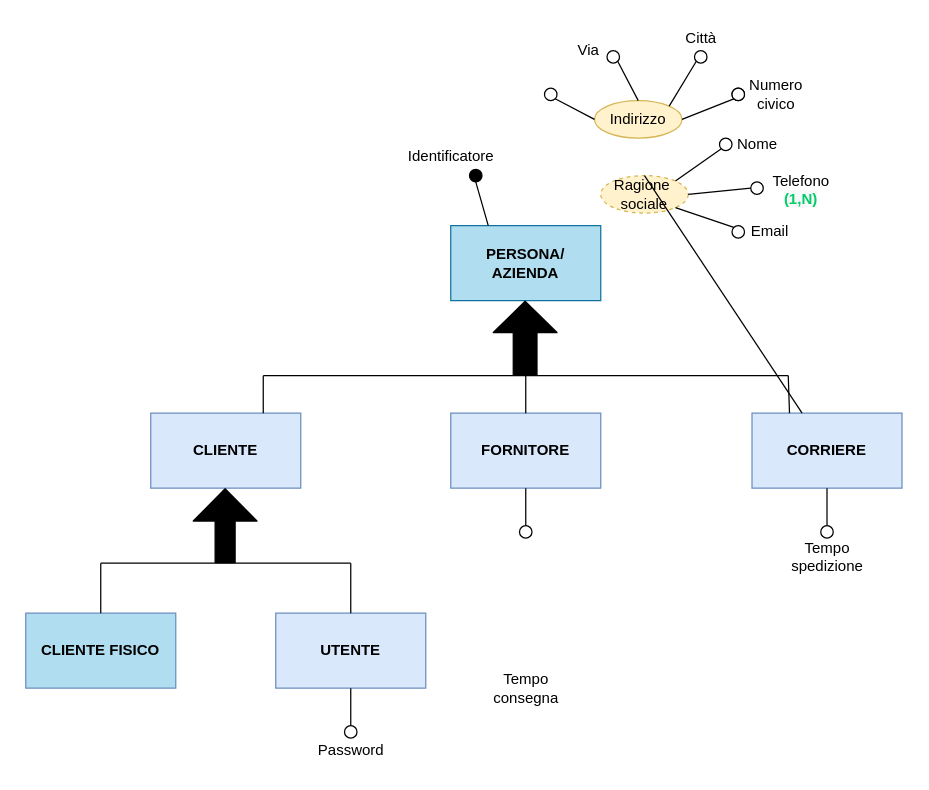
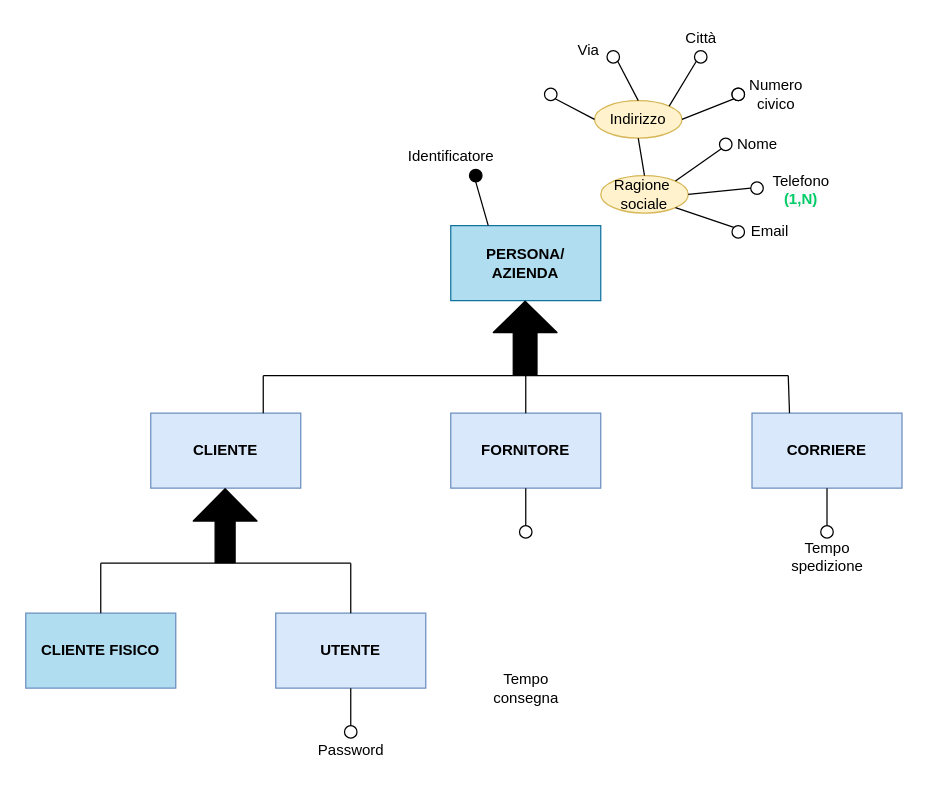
- <mxCell id="22" value="Ragione&amp;nbsp;&lt;br&gt;sociale" style="ellipse;whiteSpace=wrap;html=1;align=center;fontSize=12;fillColor=#fff2cc;strokeColor=#d6b656;dashed=1;" parent="1" vertex="1"><mxGeometry x="480" y="140" width="70" height="30" as="geometry" /></mxCell>
+ <mxCell id="22" value="Ragione&amp;nbsp;&lt;br&gt;sociale" style="ellipse;whiteSpace=wrap;html=1;align=center;fontSize=12;fillColor=#fff2cc;strokeColor=#d6b656;" parent="1" vertex="1"><mxGeometry x="480" y="140" width="70" height="30" as="geometry" /></mxCell>
- <mxCell id="26" value="" style="endArrow=none;html=1;rounded=0;exitX=0.5;exitY=0;exitDx=0;exitDy=0;" parent="1" source="22" target="5" edge="1"><mxGeometry relative="1" as="geometry"><mxPoint x="425" y="30" as="sourcePoint" /><mxPoint x="585" y="30" as="targetPoint" /></mxGeometry></mxCell>
+ <mxCell id="26" value="" style="endArrow=none;html=1;rounded=0;exitX=0.5;exitY=0;exitDx=0;exitDy=0;entryX=0.5;entryY=1;entryDx=0;entryDy=0;" parent="1" source="22" target="19" edge="1"><mxGeometry relative="1" as="geometry"><mxPoint x="425" y="30" as="sourcePoint" /><mxPoint x="585" y="30" as="targetPoint" /></mxGeometry></mxCell>
